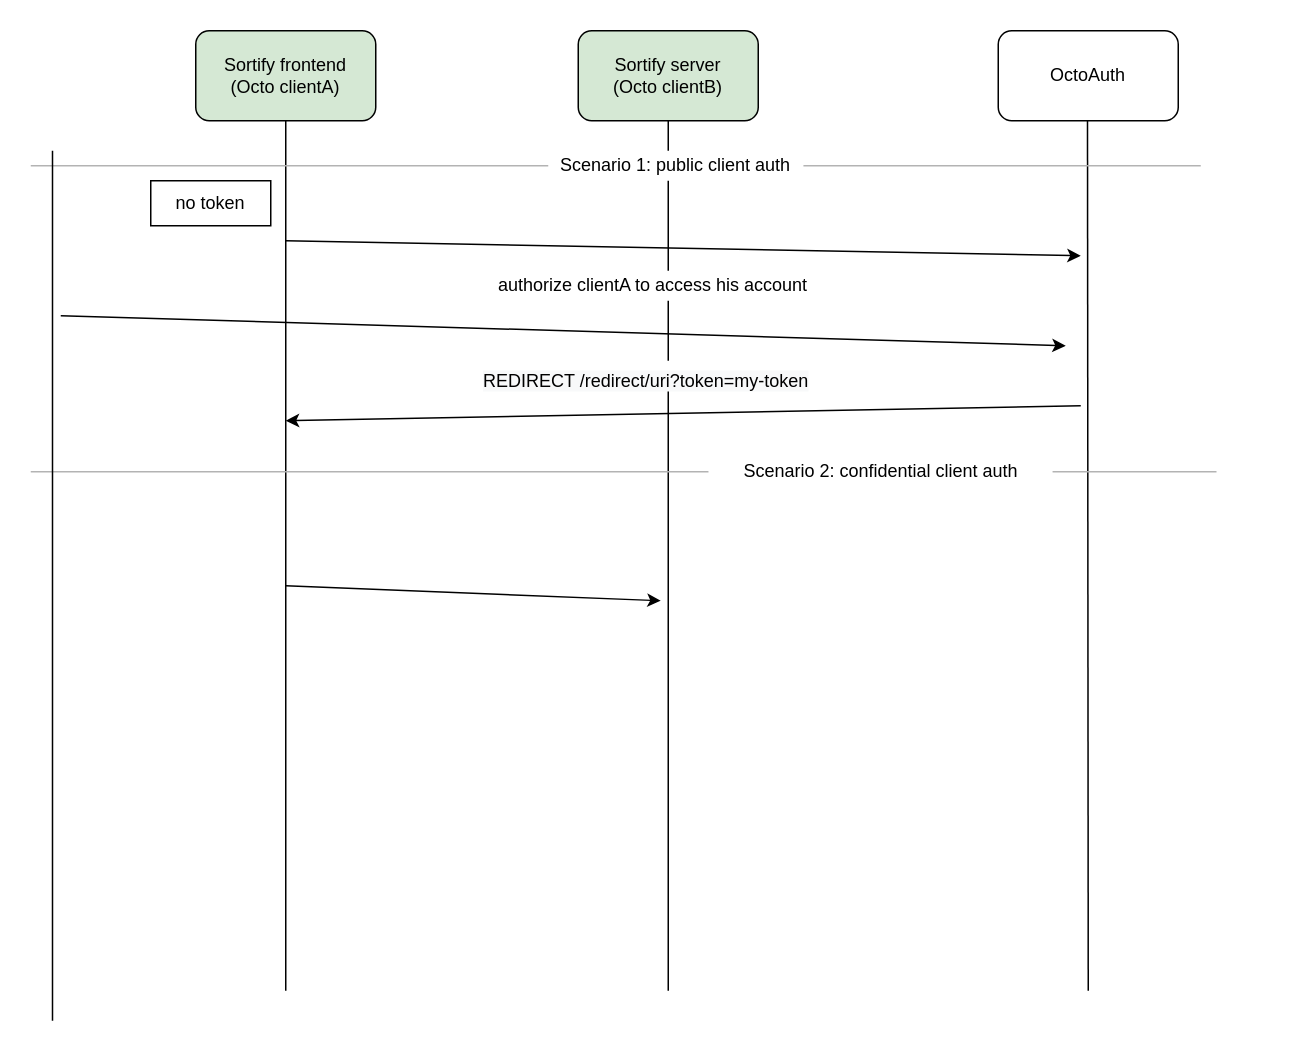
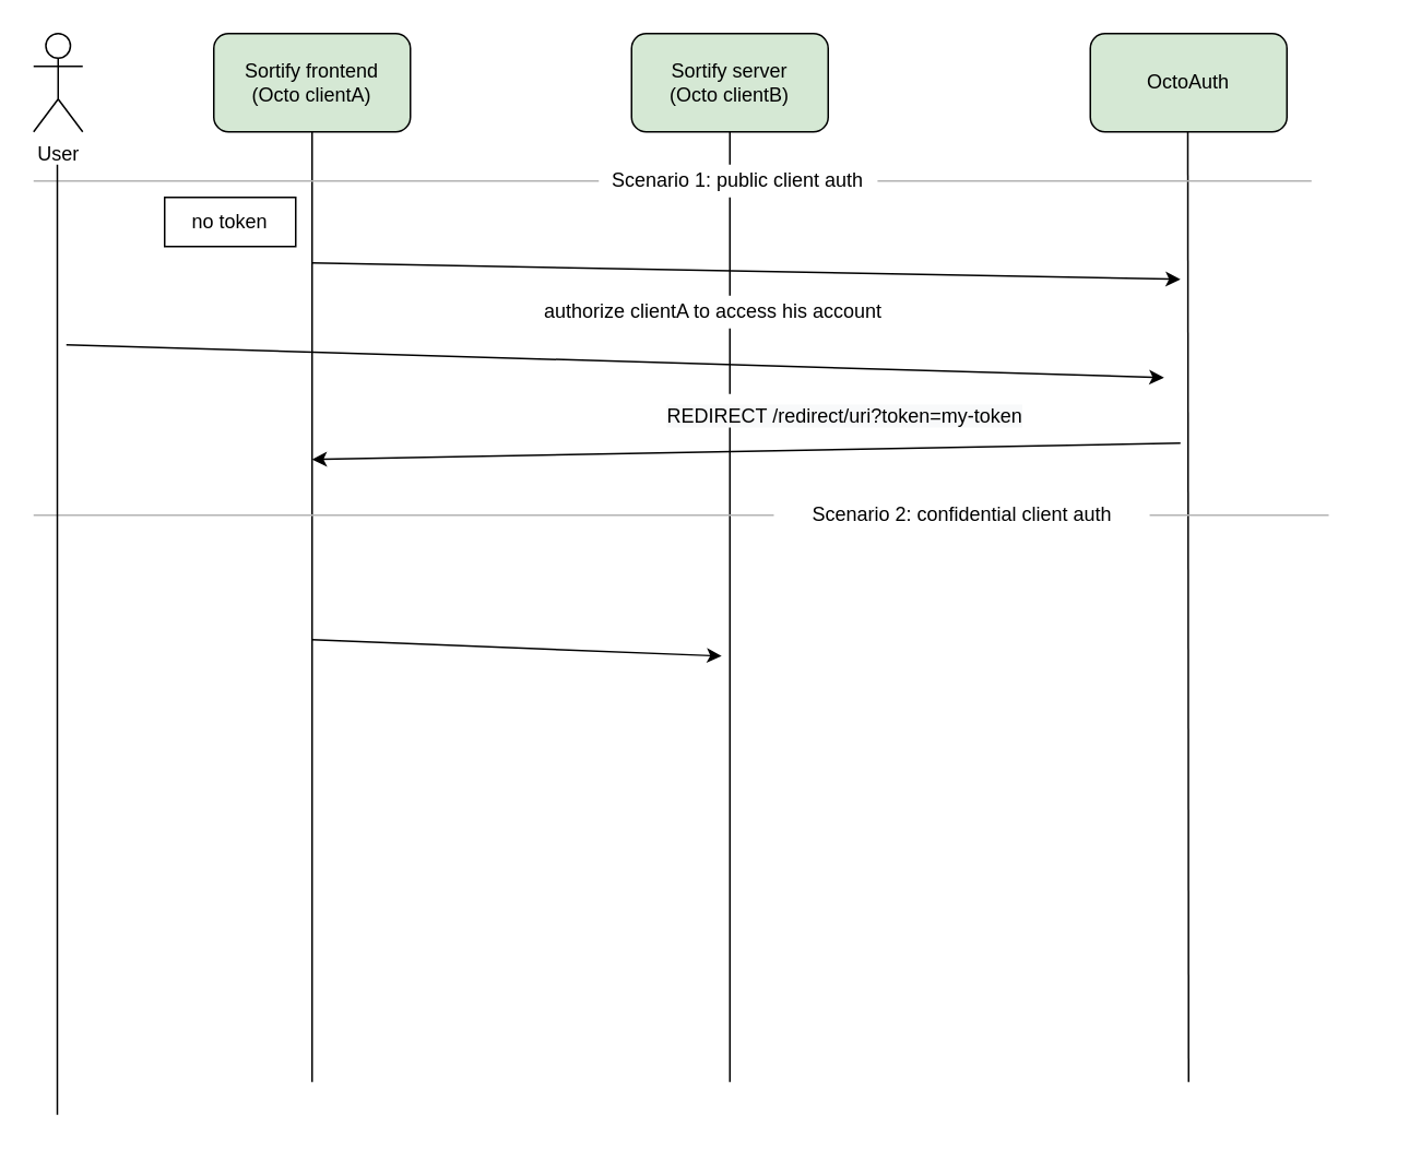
+ <mxCell id="18" value="User" style="shape=umlActor;verticalLabelPosition=bottom;verticalAlign=top;html=1;outlineConnect=0;fillColor=#ffffff;" vertex="1" parent="1"><mxGeometry x="20" y="20" width="30" height="60" as="geometry" /></mxCell>
- <mxCell id="3" value="OctoAuth" style="rounded=1;whiteSpace=wrap;html=1;" parent="1" vertex="1"><mxGeometry x="665" y="20" width="120" height="60" as="geometry" /></mxCell>
+ <mxCell id="3" value="OctoAuth" style="rounded=1;whiteSpace=wrap;html=1;fillColor=#d5e8d4;" parent="1" vertex="1"><mxGeometry x="665" y="20" width="120" height="60" as="geometry" /></mxCell>
- <mxCell id="22" value="&lt;span style=&quot;color: rgb(0 , 0 , 0) ; font-family: &amp;#34;helvetica&amp;#34; ; font-size: 12px ; font-style: normal ; font-weight: 400 ; letter-spacing: normal ; text-align: center ; text-indent: 0px ; text-transform: none ; word-spacing: 0px ; background-color: rgb(248 , 249 , 250) ; display: inline ; float: none&quot;&gt;REDIRECT /redirect/uri?token=my-token&lt;/span&gt;" style="text;whiteSpace=wrap;html=1;fillColor=#ffffff;" vertex="1" parent="1"><mxGeometry x="320" y="240" width="310" height="20" as="geometry" /></mxCell>
+ <mxCell id="22" value="&lt;span style=&quot;color: rgb(0 , 0 , 0) ; font-family: &amp;#34;helvetica&amp;#34; ; font-size: 12px ; font-style: normal ; font-weight: 400 ; letter-spacing: normal ; text-align: center ; text-indent: 0px ; text-transform: none ; word-spacing: 0px ; background-color: rgb(248 , 249 , 250) ; display: inline ; float: none&quot;&gt;REDIRECT /redirect/uri?token=my-token&lt;/span&gt;" style="text;whiteSpace=wrap;html=1;fillColor=#ffffff;" vertex="1" parent="1"><mxGeometry x="405" y="240" width="310" height="20" as="geometry" /></mxCell>
